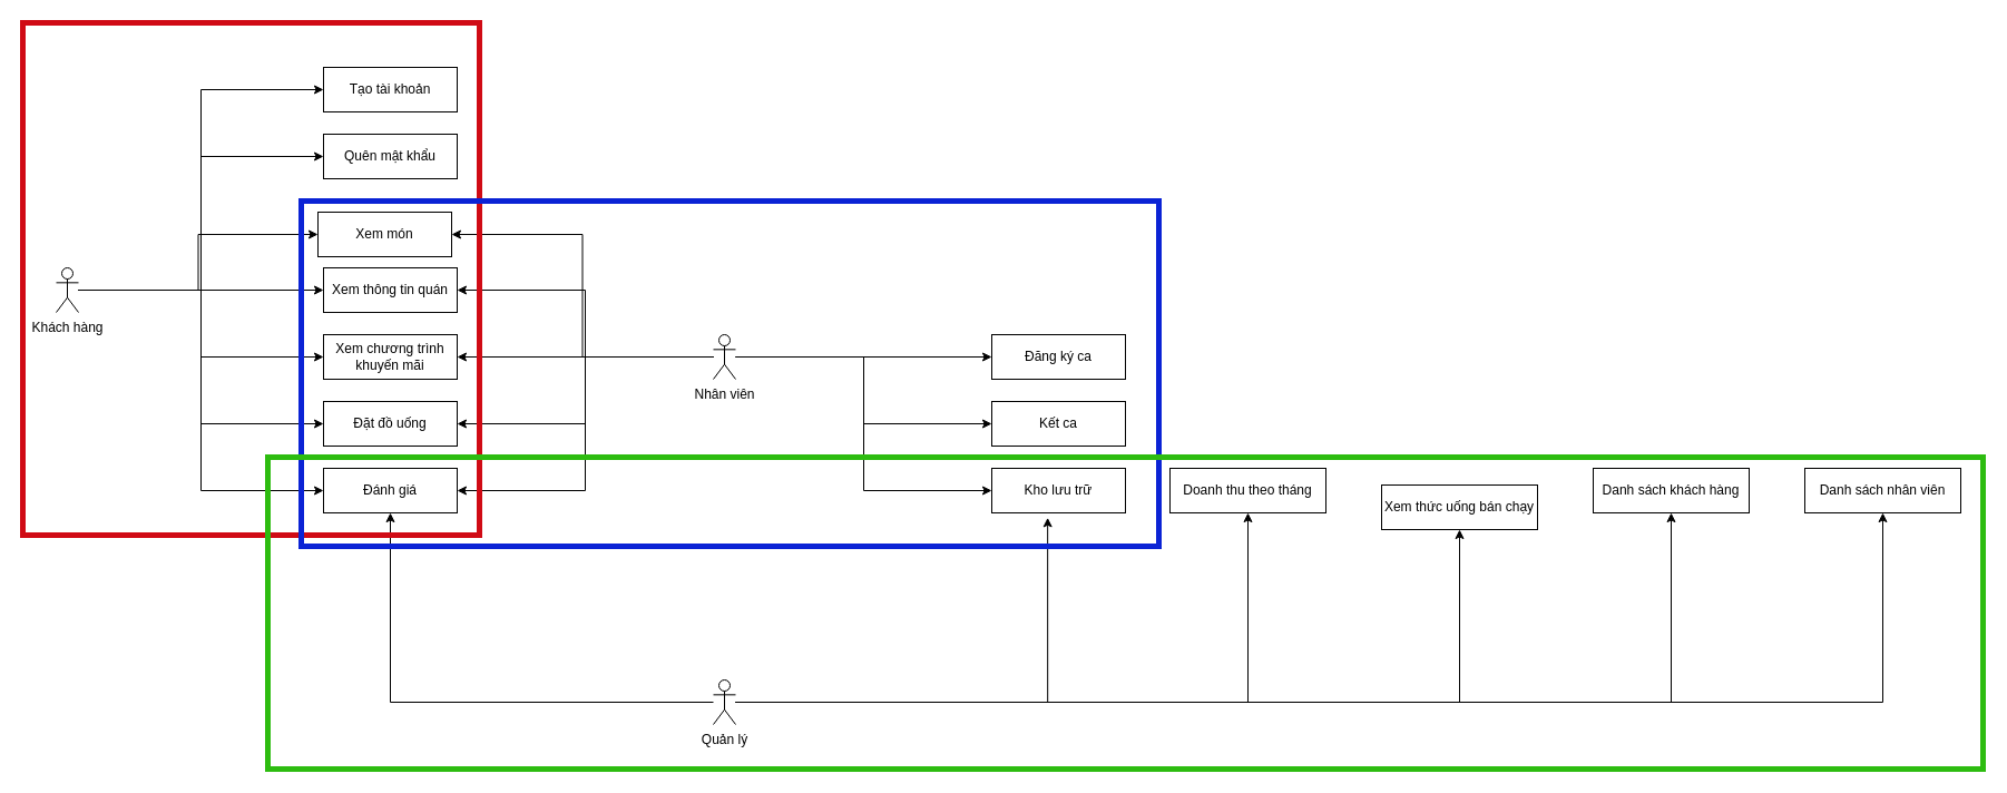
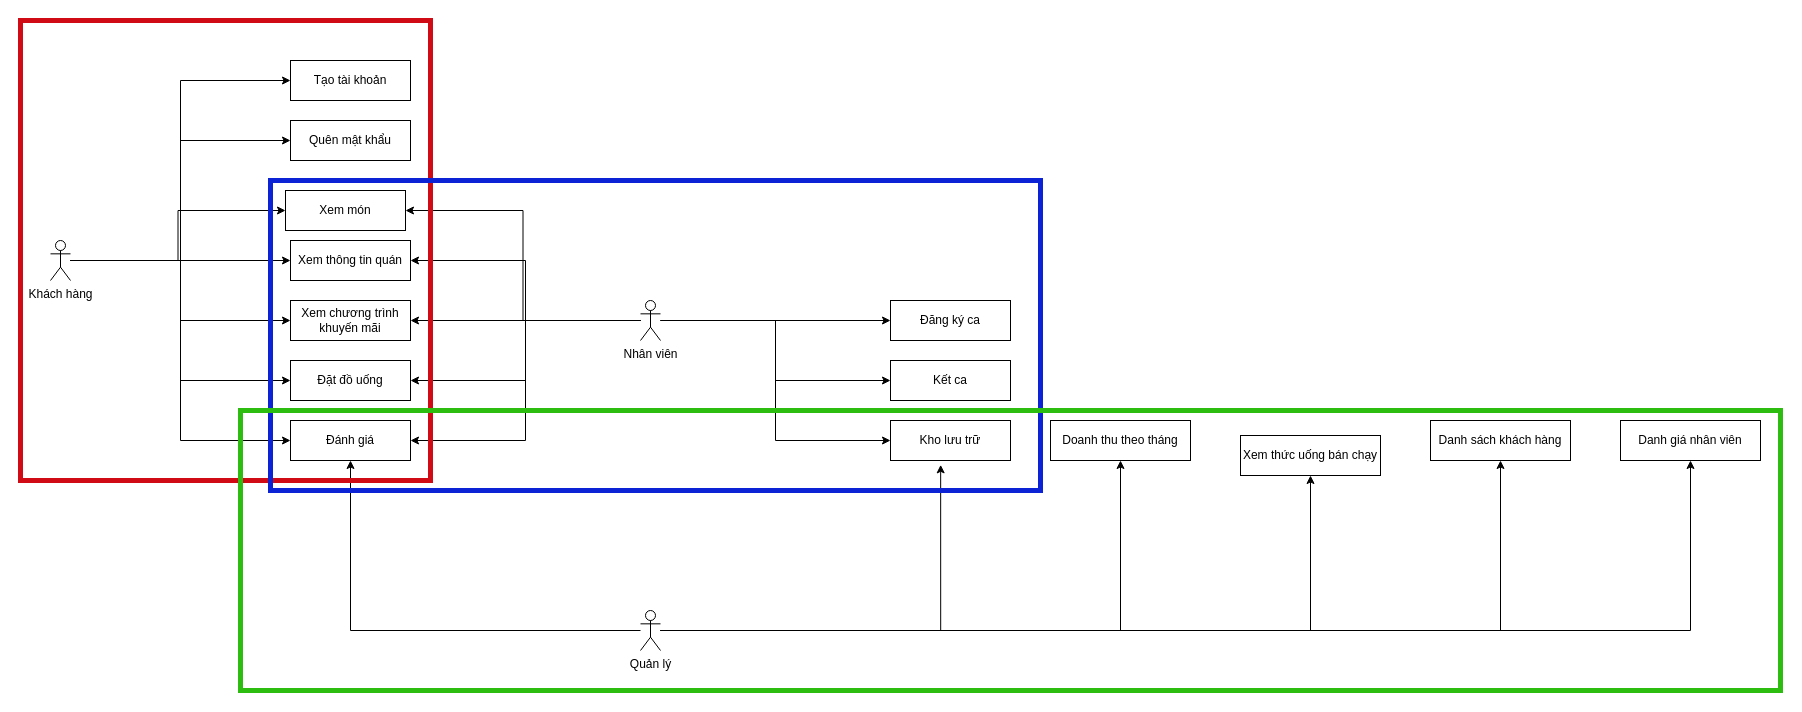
- <mxCell id="37" value="Danh sách nhân viên" style="rounded=0;whiteSpace=wrap;html=1;" vertex="1" parent="1"><mxGeometry x="1620" y="420" width="140" height="40" as="geometry" /></mxCell>
+ <mxCell id="37" value="Danh giá nhân viên" style="rounded=0;whiteSpace=wrap;html=1;" vertex="1" parent="1"><mxGeometry x="1620" y="420" width="140" height="40" as="geometry" /></mxCell>
